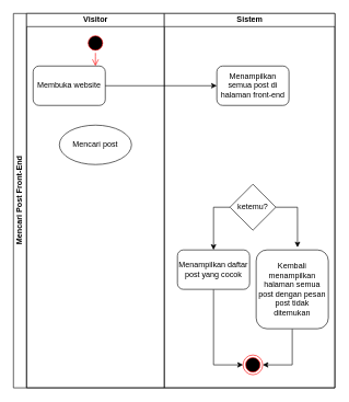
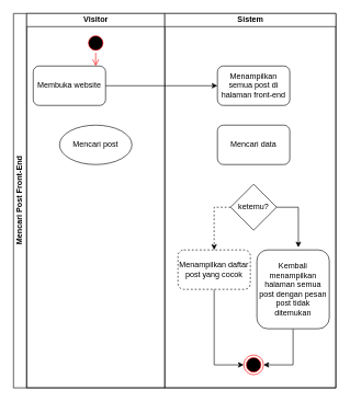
+ <mxCell id="15" value="Mencari data" style="rounded=1;whiteSpace=wrap;html=1;" vertex="1" parent="8"><mxGeometry x="80" y="170" width="110" height="60" as="geometry" /></mxCell>
- <mxCell id="11" style="edgeStyle=orthogonalEdgeStyle;rounded=0;orthogonalLoop=1;jettySize=auto;html=1;entryX=0.5;entryY=0;entryDx=0;entryDy=0;exitX=0;exitY=0.5;exitDx=0;exitDy=0;" edge="1" parent="8" source="14" target="10"><mxGeometry relative="1" as="geometry" /></mxCell>
+ <mxCell id="11" style="edgeStyle=orthogonalEdgeStyle;rounded=0;orthogonalLoop=1;jettySize=auto;html=1;entryX=0.5;entryY=0;entryDx=0;entryDy=0;exitX=0;exitY=0.5;exitDx=0;exitDy=0;dashed=1;" edge="1" parent="8" source="14" target="10"><mxGeometry relative="1" as="geometry" /></mxCell>
- <mxCell id="10" value="Menampilkan daftar post yang cocok" style="rounded=1;whiteSpace=wrap;html=1;" vertex="1" parent="8"><mxGeometry x="20" y="360" width="110" height="60" as="geometry" /></mxCell>
+ <mxCell id="10" value="Menampilkan daftar post yang cocok" style="rounded=1;whiteSpace=wrap;html=1;dashed=1;" vertex="1" parent="8"><mxGeometry x="20" y="360" width="110" height="60" as="geometry" /></mxCell>
